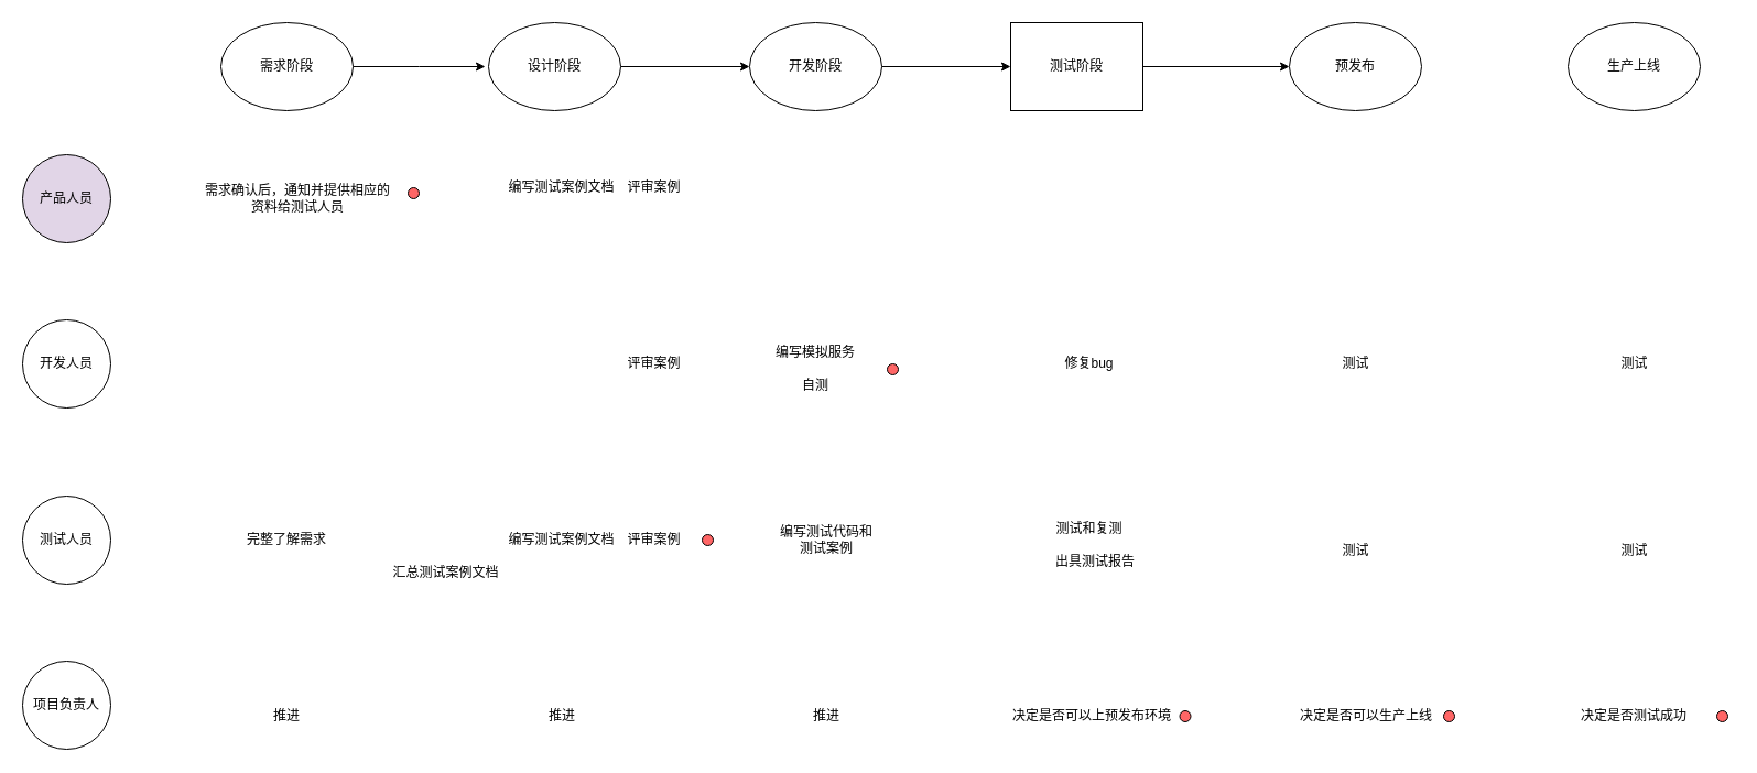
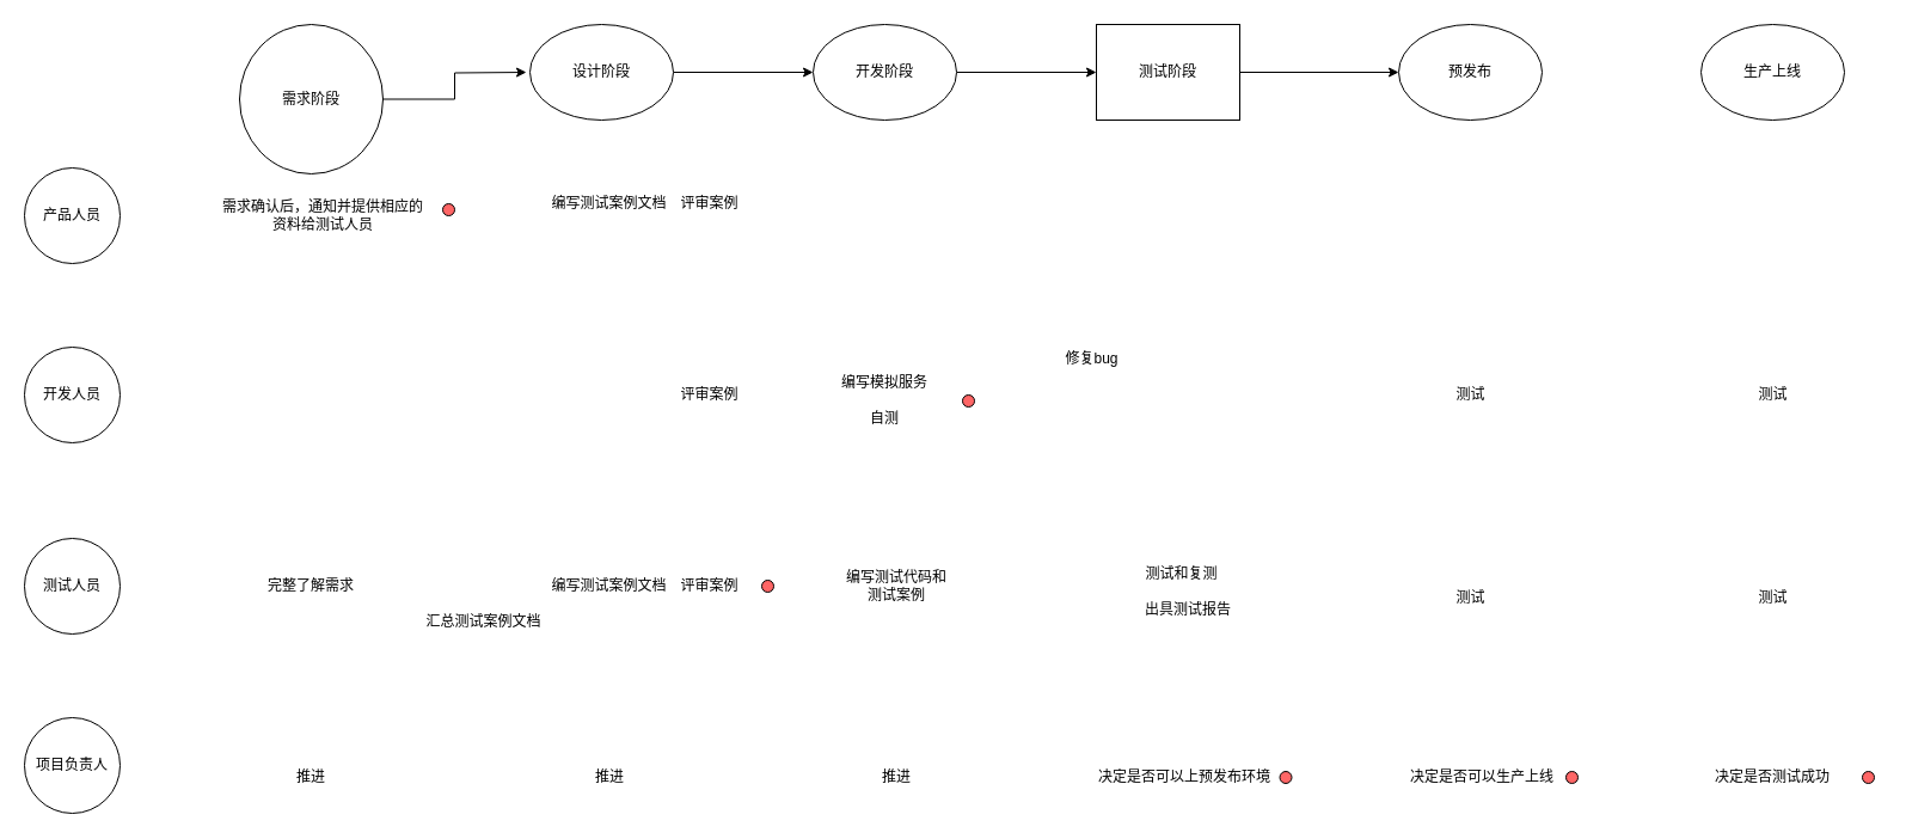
- <mxCell id="3" value="需求阶段" style="ellipse;whiteSpace=wrap;html=1;" vertex="1" parent="1"><mxGeometry x="200" y="20" width="120" height="80" as="geometry" /></mxCell>
+ <mxCell id="3" value="需求阶段" style="ellipse;whiteSpace=wrap;html=1;" vertex="1" parent="1"><mxGeometry x="200" y="20" width="120" height="125" as="geometry" /></mxCell>
- <mxCell id="12" value="产品人员" style="ellipse;whiteSpace=wrap;html=1;aspect=fixed;fillColor=#e1d5e7;" vertex="1" parent="1"><mxGeometry x="20" y="140" width="80" height="80" as="geometry" /></mxCell>
+ <mxCell id="12" value="产品人员" style="ellipse;whiteSpace=wrap;html=1;aspect=fixed;" vertex="1" parent="1"><mxGeometry x="20" y="140" width="80" height="80" as="geometry" /></mxCell>
- <mxCell id="25" value="修复bug" style="text;html=1;strokeColor=none;fillColor=none;align=center;verticalAlign=middle;whiteSpace=wrap;rounded=0;" vertex="1" parent="1"><mxGeometry x="957" y="320" width="63" height="20" as="geometry" /></mxCell>
+ <mxCell id="25" value="修复bug" style="text;html=1;strokeColor=none;fillColor=none;align=center;verticalAlign=middle;whiteSpace=wrap;rounded=0;" vertex="1" parent="1"><mxGeometry x="882" y="290" width="63" height="20" as="geometry" /></mxCell>
